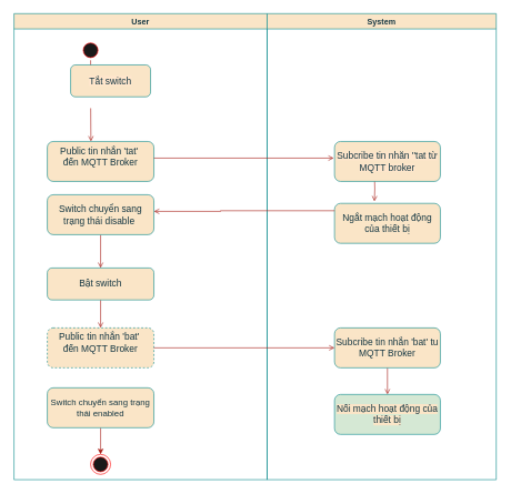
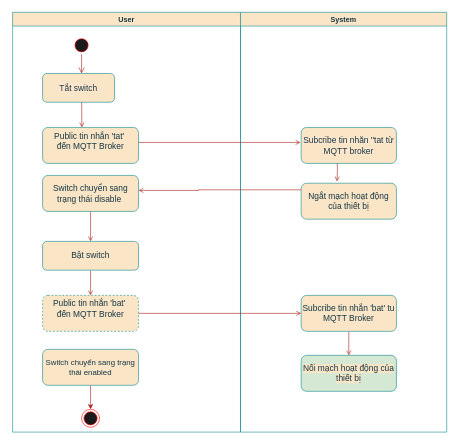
- <mxCell id="7" value="&lt;span style=&quot;text-wrap-mode: nowrap; background-color: rgb(255, 230, 204);&quot;&gt;&lt;font style=&quot;font-size: 14px;&quot;&gt;Tắt switch&lt;/font&gt;&lt;/span&gt;" style="rounded=1;whiteSpace=wrap;html=1;fontFamily=Helvetica;fontSize=13;labelBackgroundColor=none;fillColor=#FAE5C7;strokeColor=#0F8B8D;fontColor=#143642;" parent="2" vertex="1"><mxGeometry x="85" y="77" width="120" height="48" as="geometry" /></mxCell>
+ <mxCell id="7" value="&lt;span style=&quot;text-wrap-mode: nowrap; background-color: rgb(255, 230, 204);&quot;&gt;&lt;font style=&quot;font-size: 14px;&quot;&gt;Tắt switch&lt;/font&gt;&lt;/span&gt;" style="rounded=1;whiteSpace=wrap;html=1;fontFamily=Helvetica;fontSize=13;labelBackgroundColor=none;fillColor=#FAE5C7;strokeColor=#0F8B8D;fontColor=#143642;" parent="2" vertex="1"><mxGeometry x="50" y="102" width="120" height="48" as="geometry" /></mxCell>
